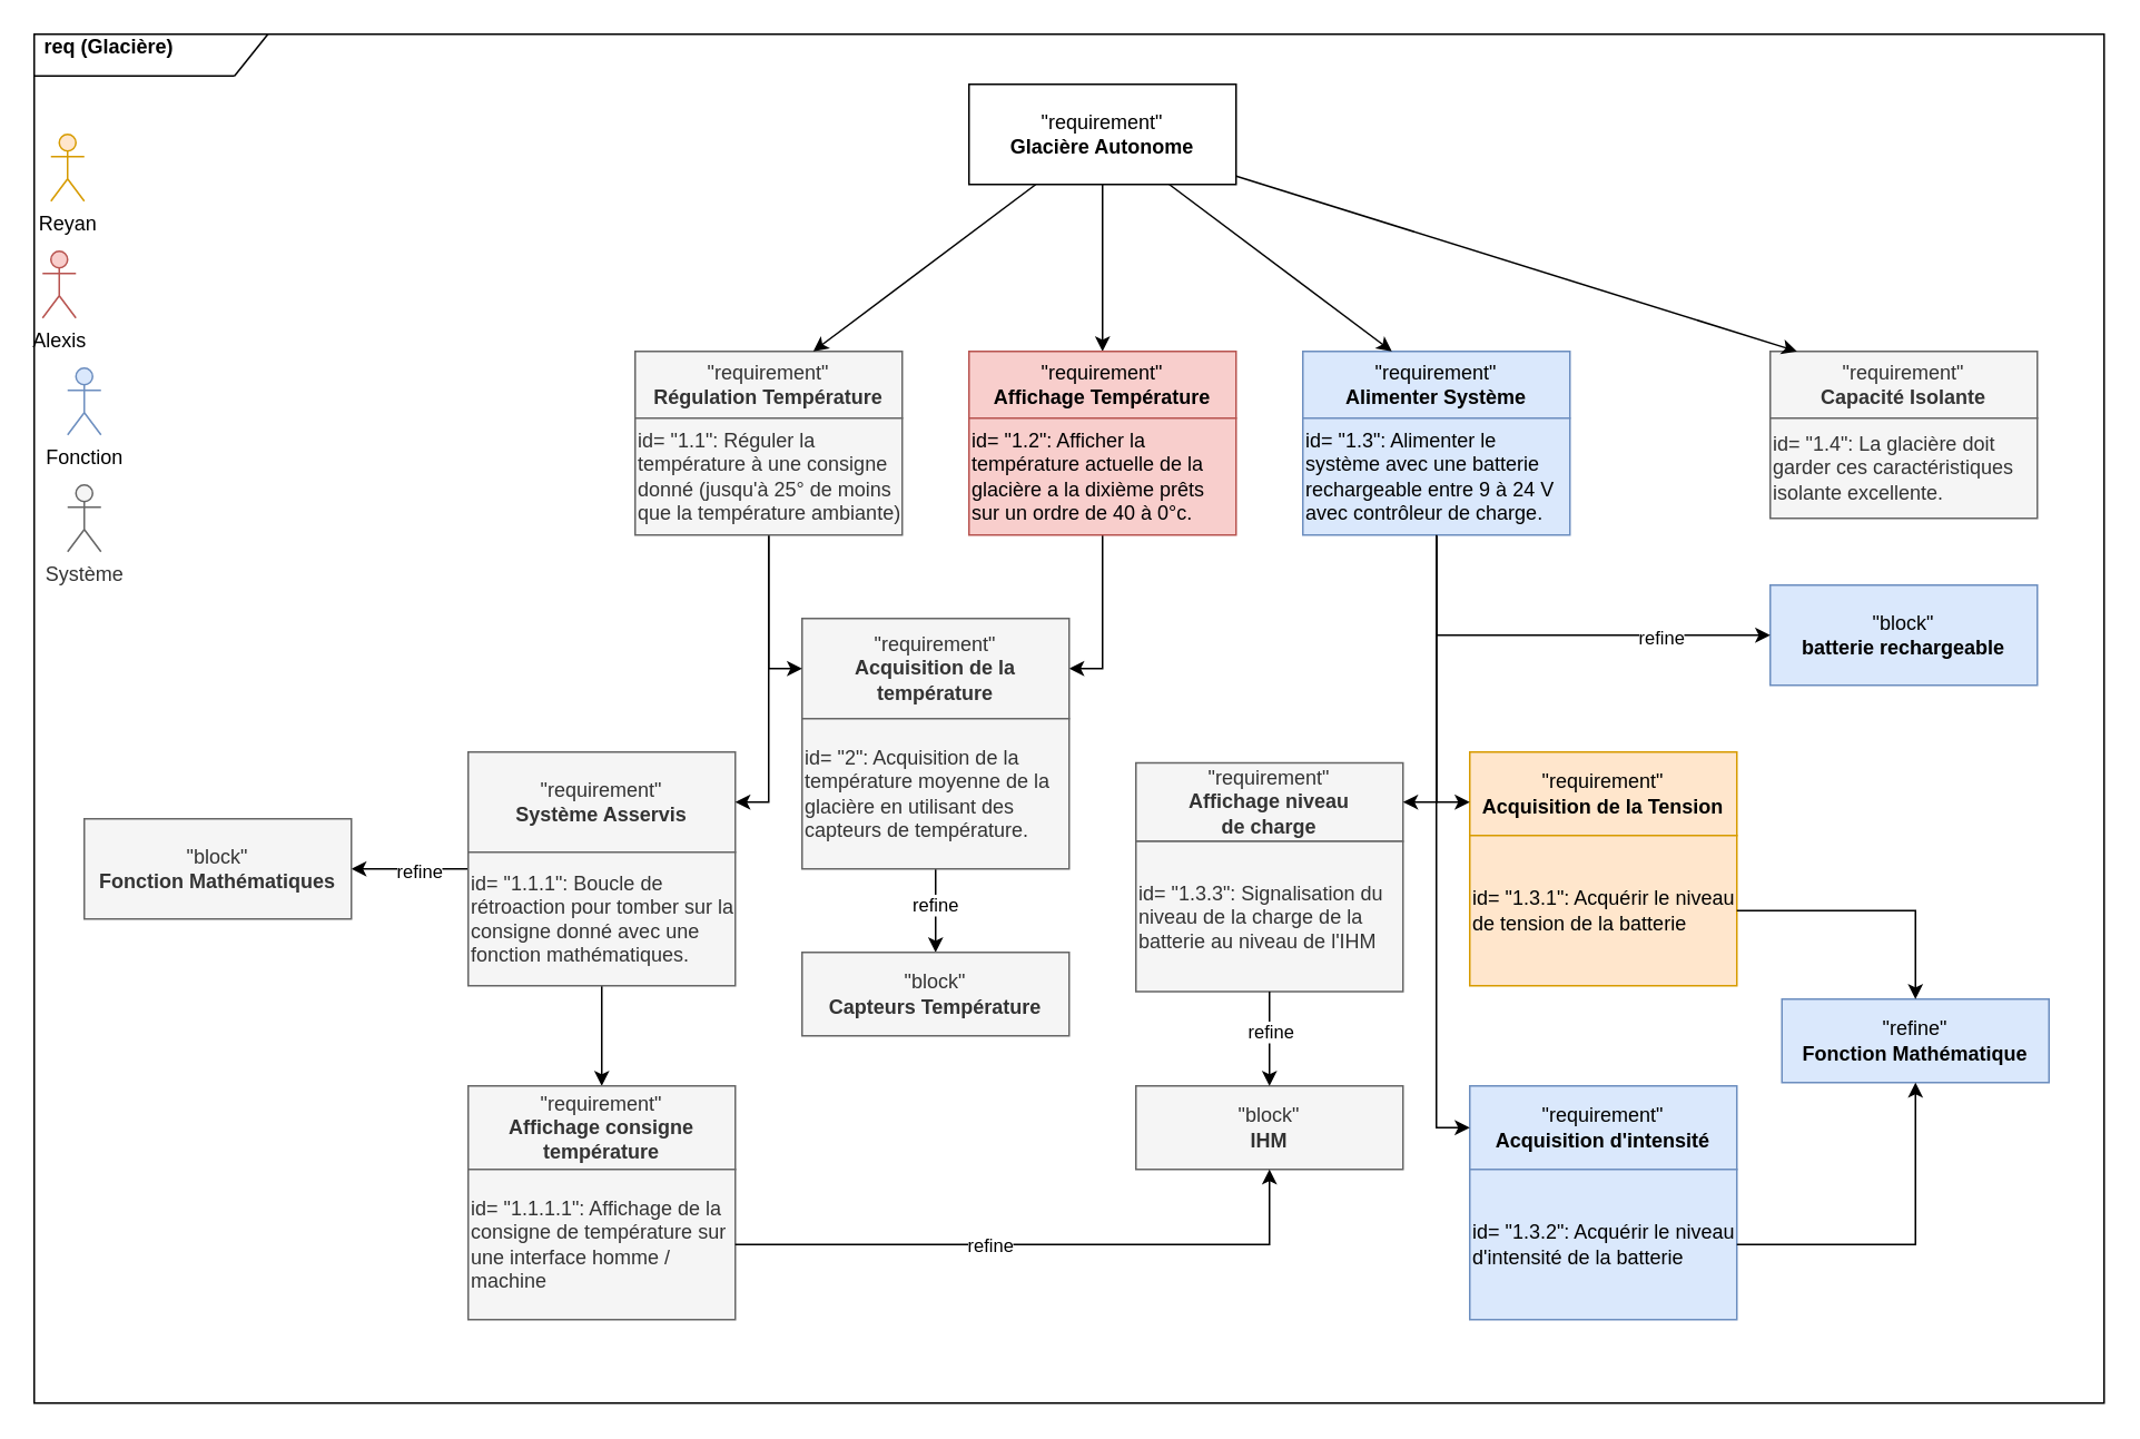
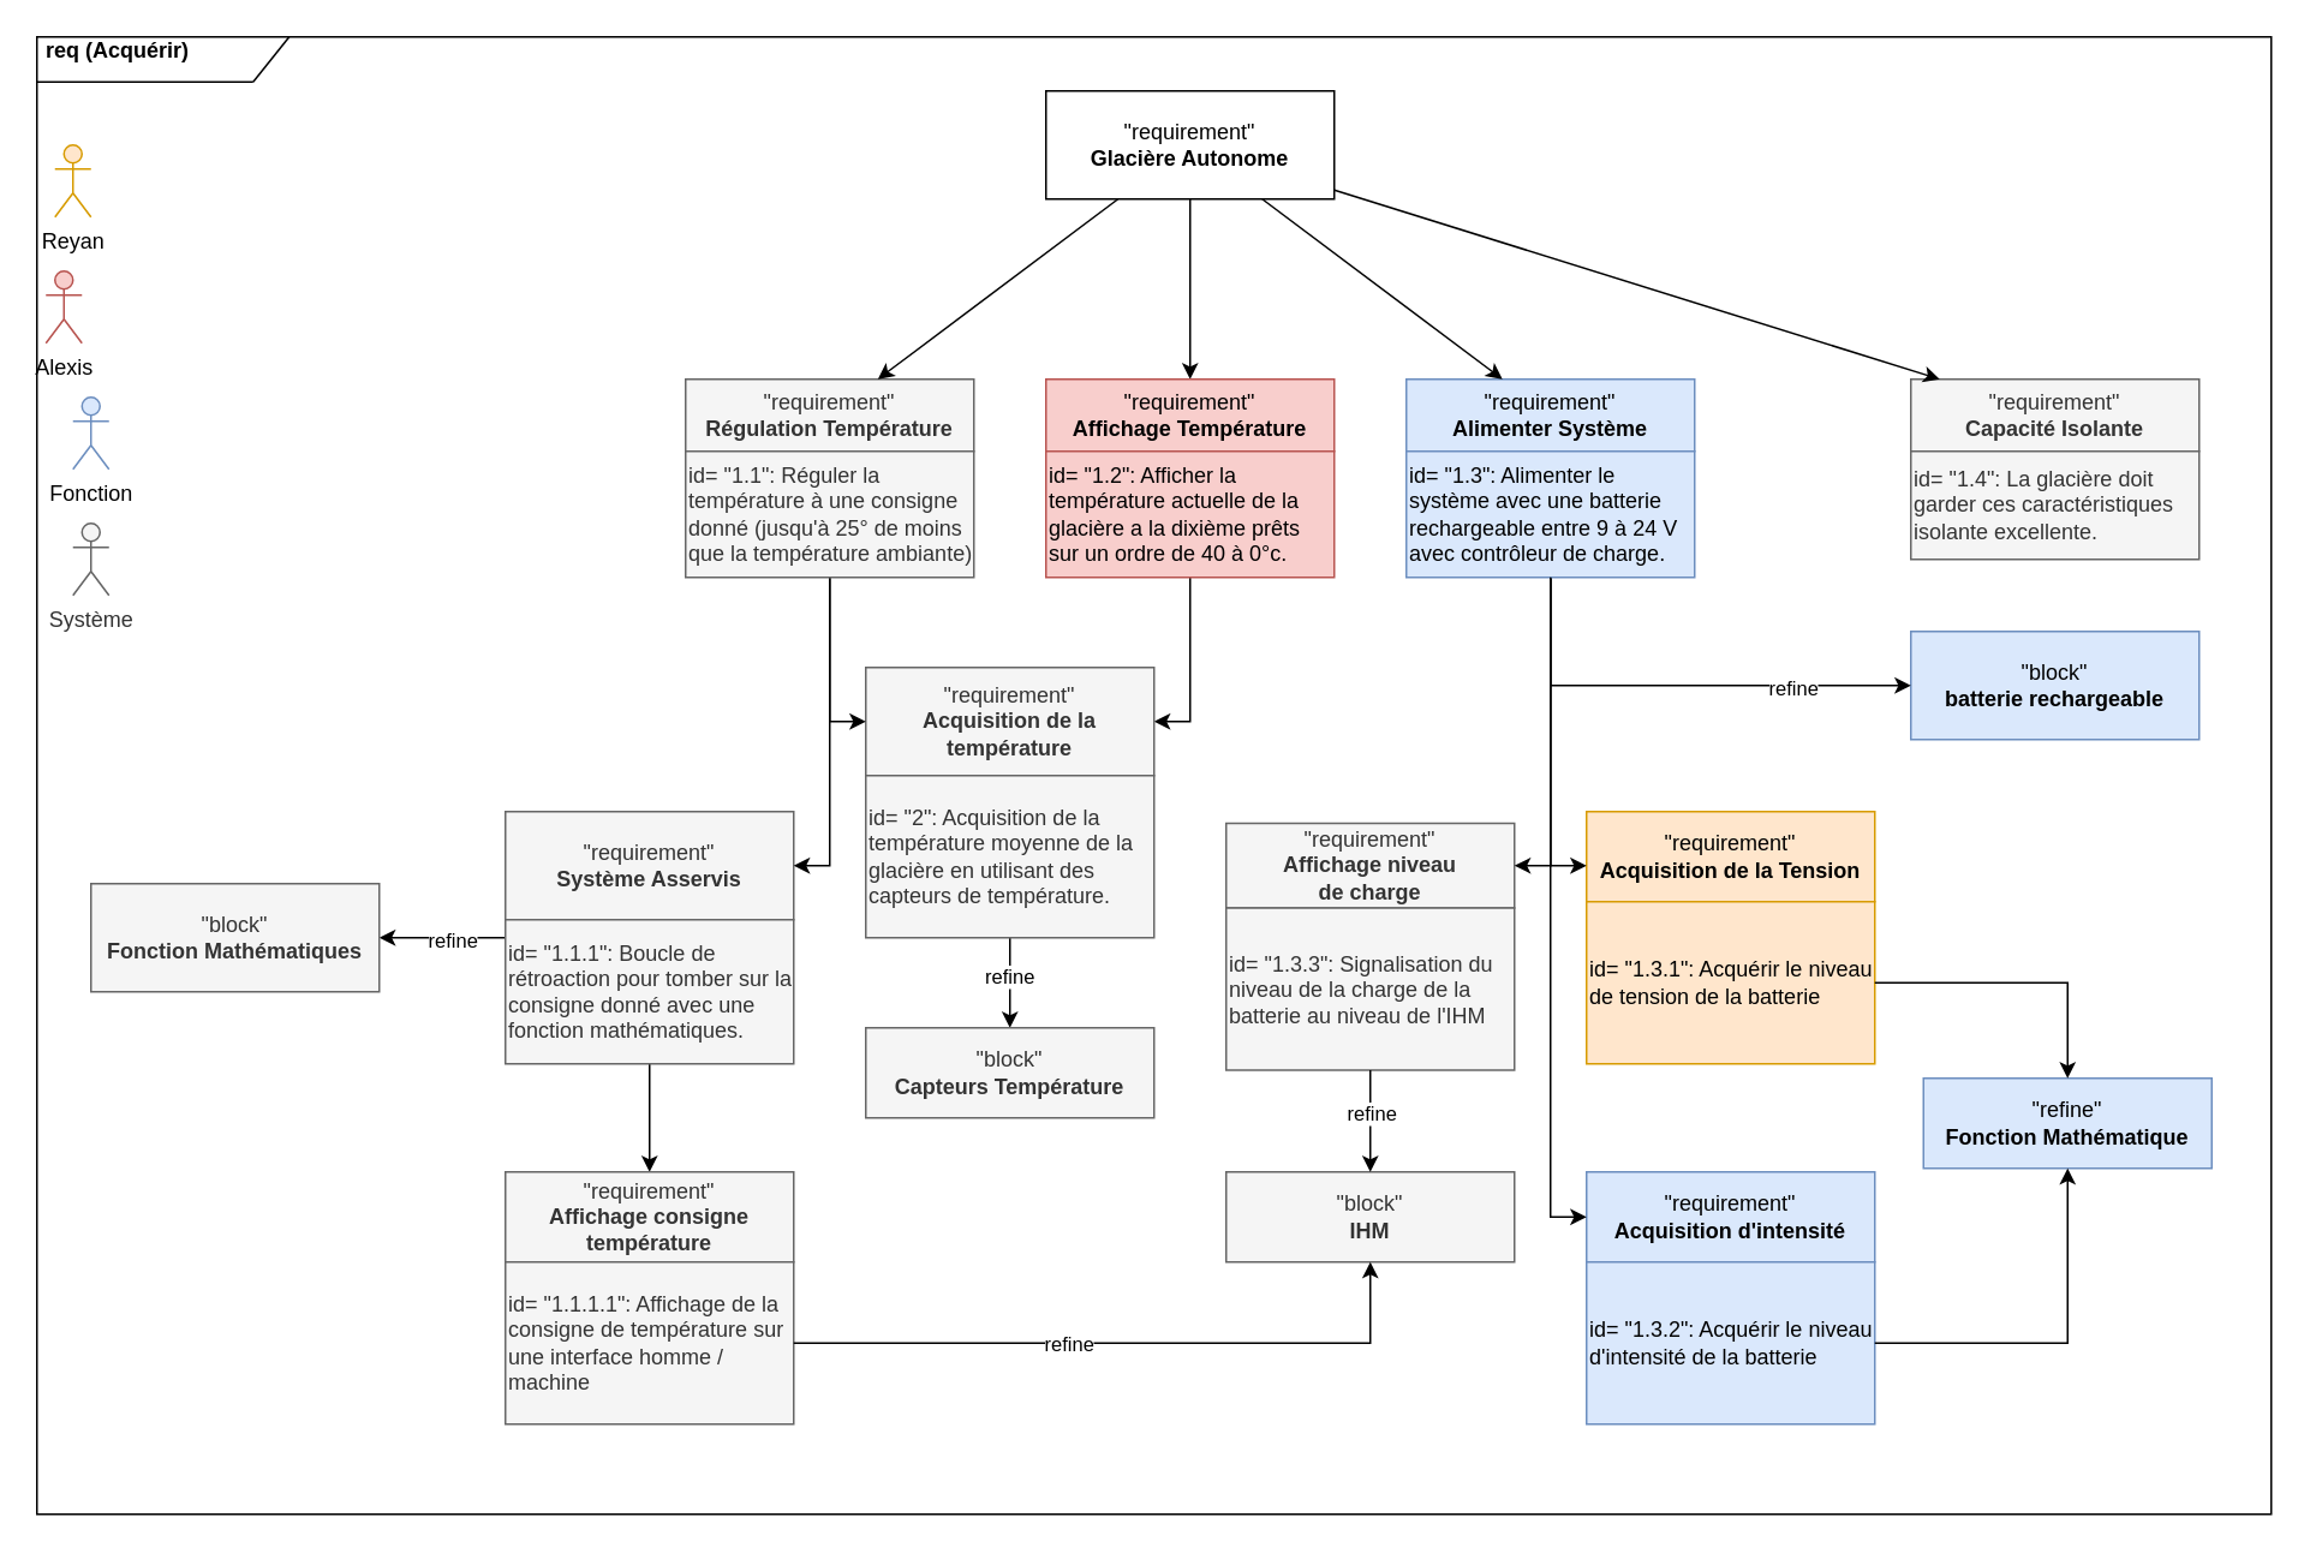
- <mxCell id="3" value="&lt;b&gt;req (Glacière)&lt;/b&gt;" style="text;html=1;strokeColor=none;fillColor=none;align=center;verticalAlign=middle;whiteSpace=wrap;rounded=0;" parent="1" vertex="1"><mxGeometry x="20" y="20" width="90" height="15" as="geometry" /></mxCell>
+ <mxCell id="3" value="&lt;b&gt;req (Acquérir)&lt;/b&gt;" style="text;html=1;strokeColor=none;fillColor=none;align=center;verticalAlign=middle;whiteSpace=wrap;rounded=0;" parent="1" vertex="1"><mxGeometry x="20" y="20" width="90" height="15" as="geometry" /></mxCell>
